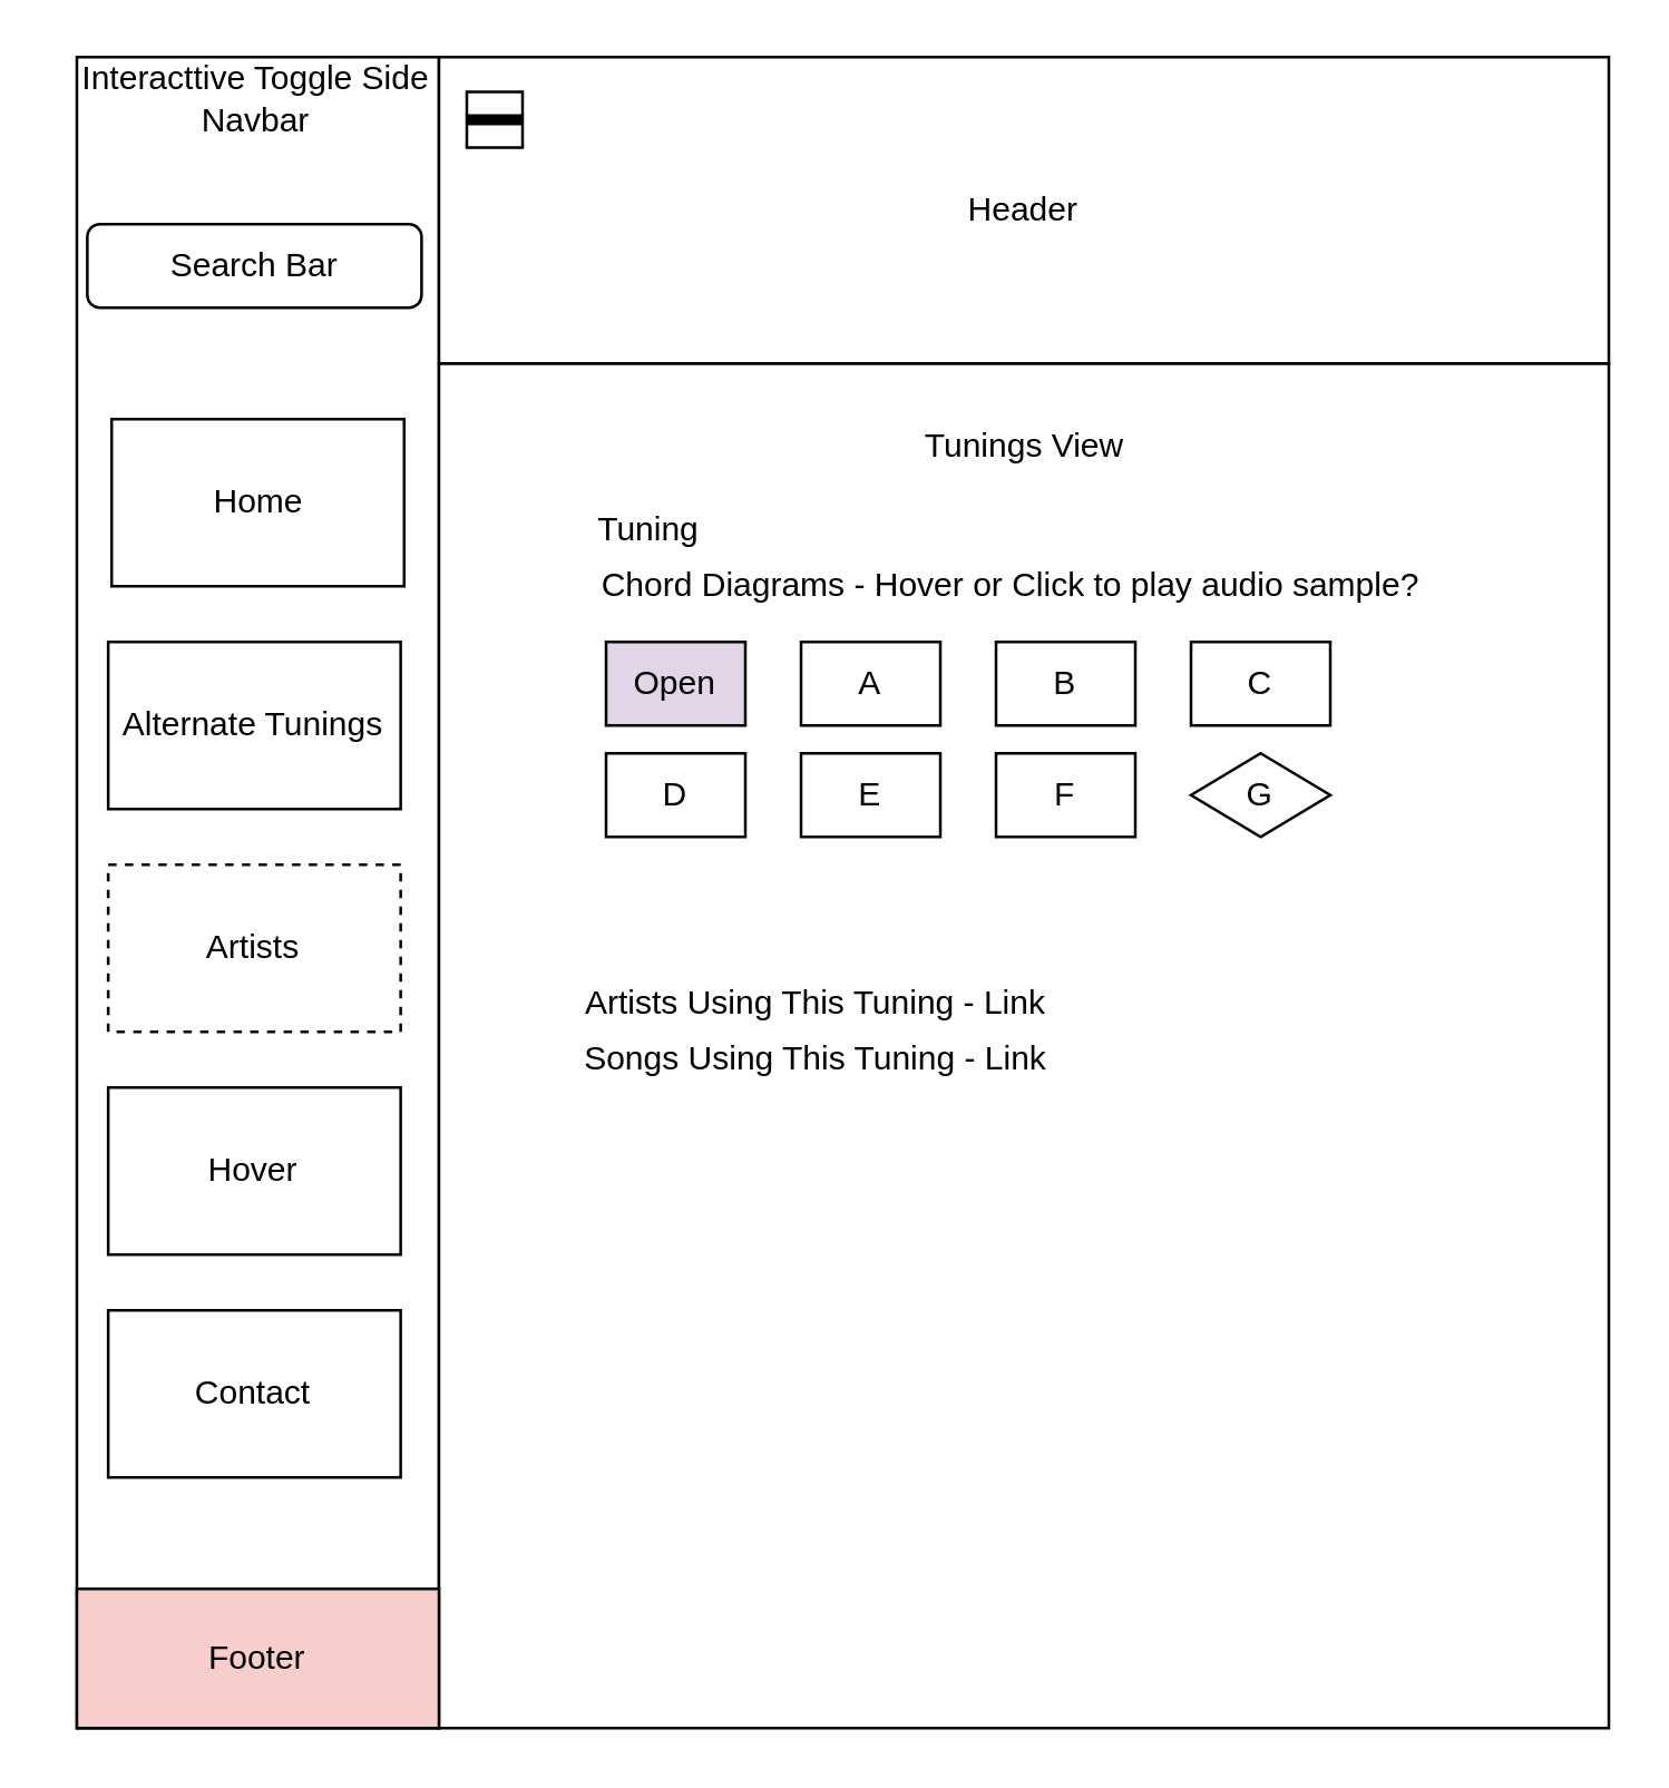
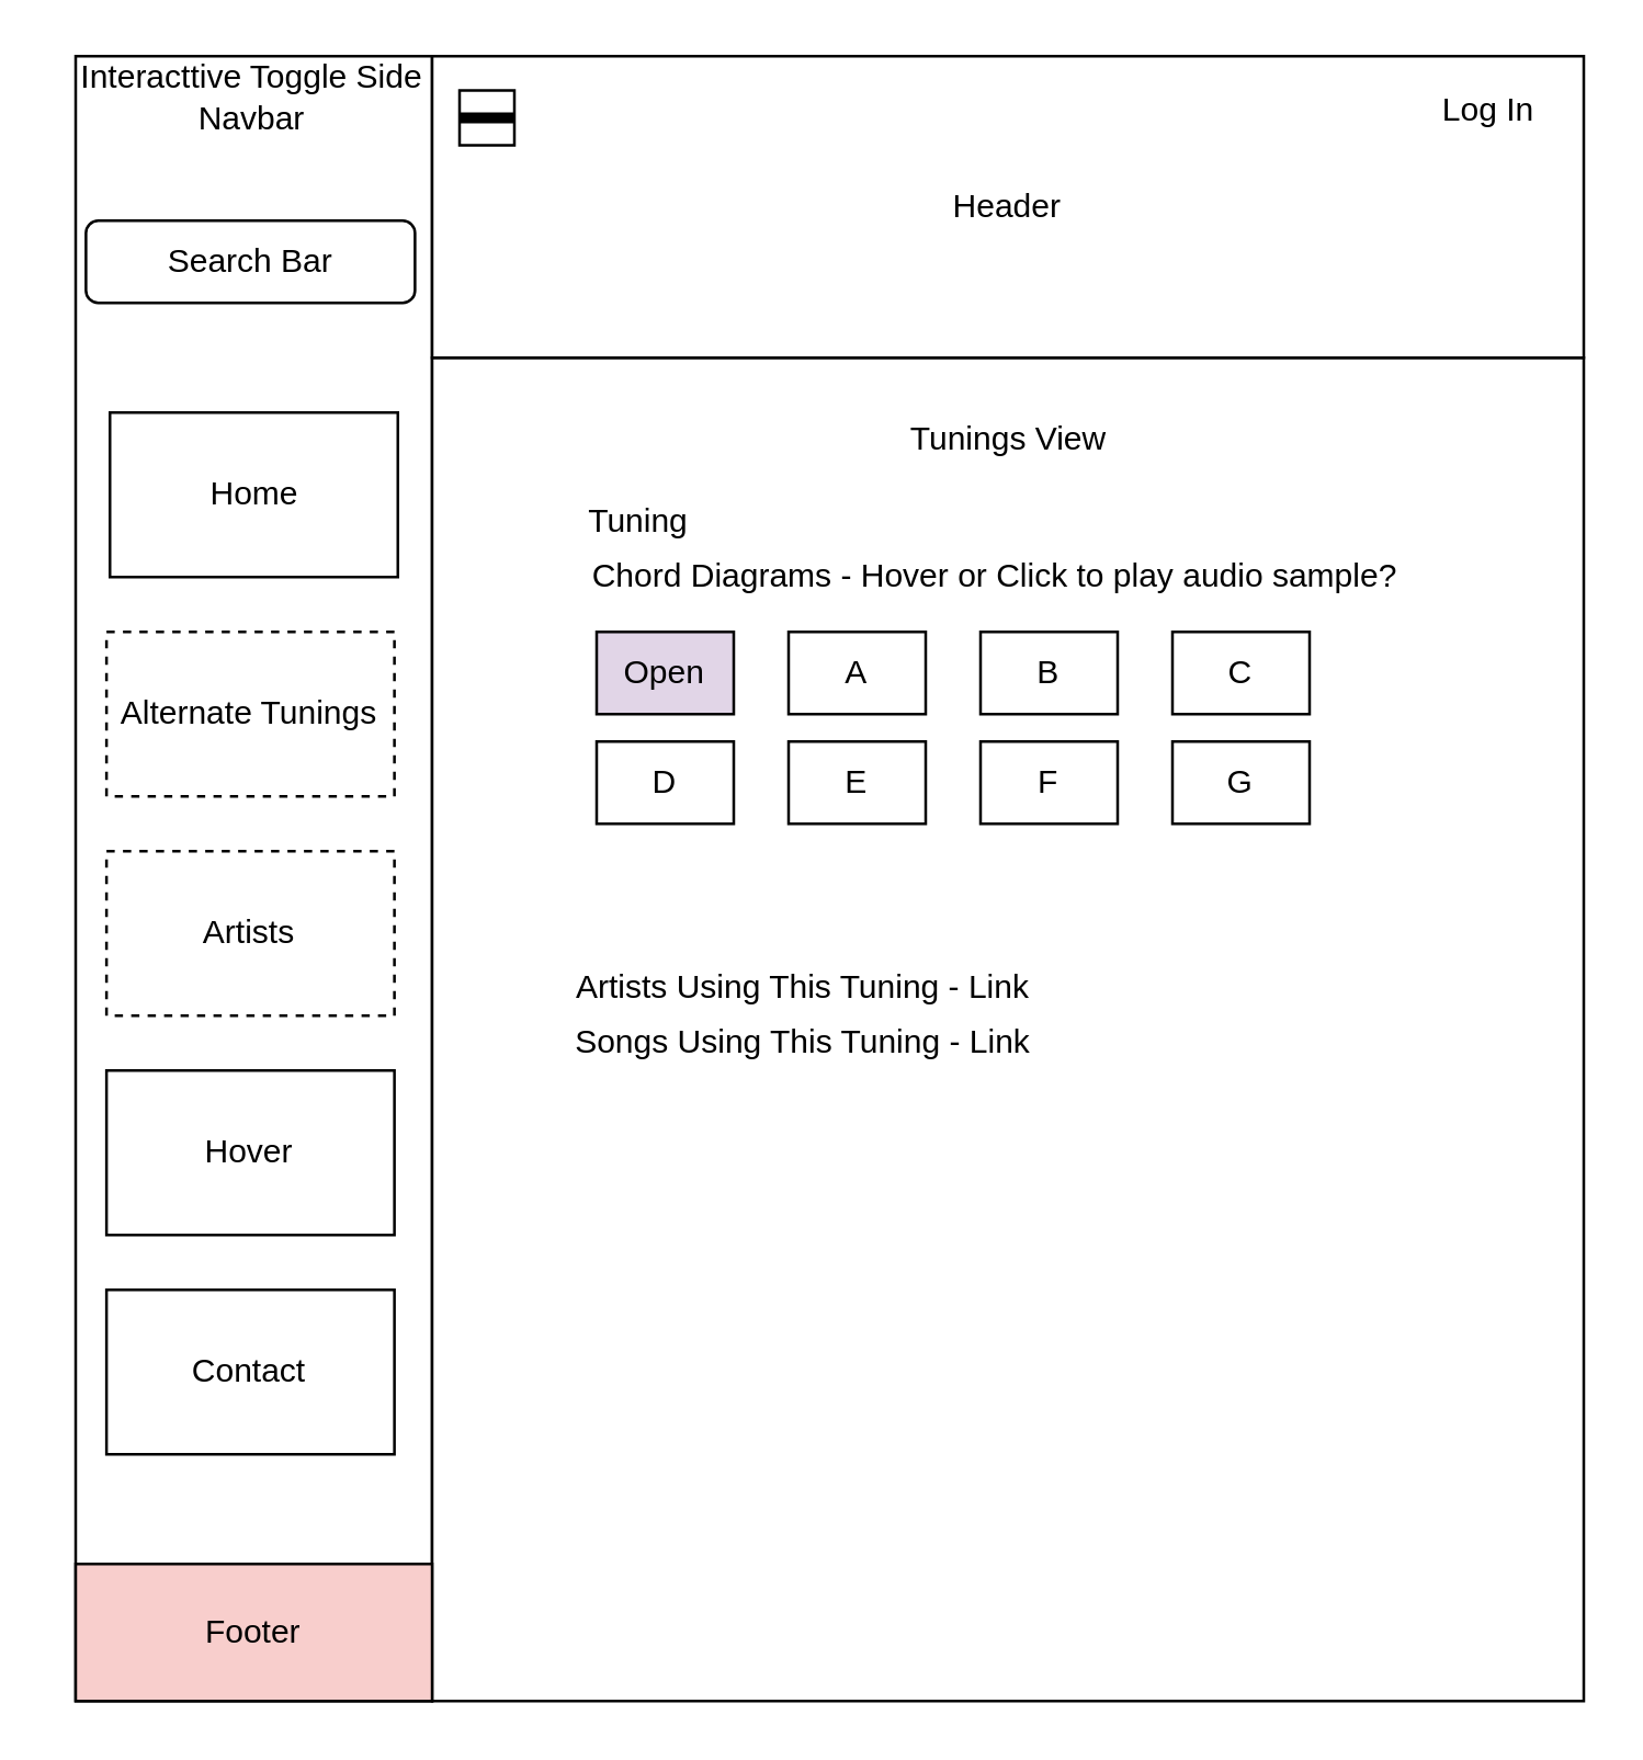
+ <mxCell id="12" value="Log In" style="text;html=1;align=center;verticalAlign=middle;resizable=0;points=[];autosize=1;strokeColor=none;fillColor=none;" vertex="1" parent="1"><mxGeometry x="517" y="30" width="50" height="20" as="geometry" /></mxCell>
- <mxCell id="5" value="Alternate Tunings" style="rounded=0;whiteSpace=wrap;html=1;" vertex="1" parent="1"><mxGeometry x="38.25" y="230" width="105" height="60" as="geometry" /></mxCell>
+ <mxCell id="5" value="Alternate Tunings" style="rounded=0;whiteSpace=wrap;html=1;dashed=1;" vertex="1" parent="1"><mxGeometry x="38.25" y="230" width="105" height="60" as="geometry" /></mxCell>
- <mxCell id="21" value="G" style="rhombus;whiteSpace=wrap;html=1;" vertex="1" parent="1"><mxGeometry x="427" y="270" width="50" height="30" as="geometry" /></mxCell>
+ <mxCell id="21" value="G" style="rounded=0;whiteSpace=wrap;html=1;" vertex="1" parent="1"><mxGeometry x="427" y="270" width="50" height="30" as="geometry" /></mxCell>
